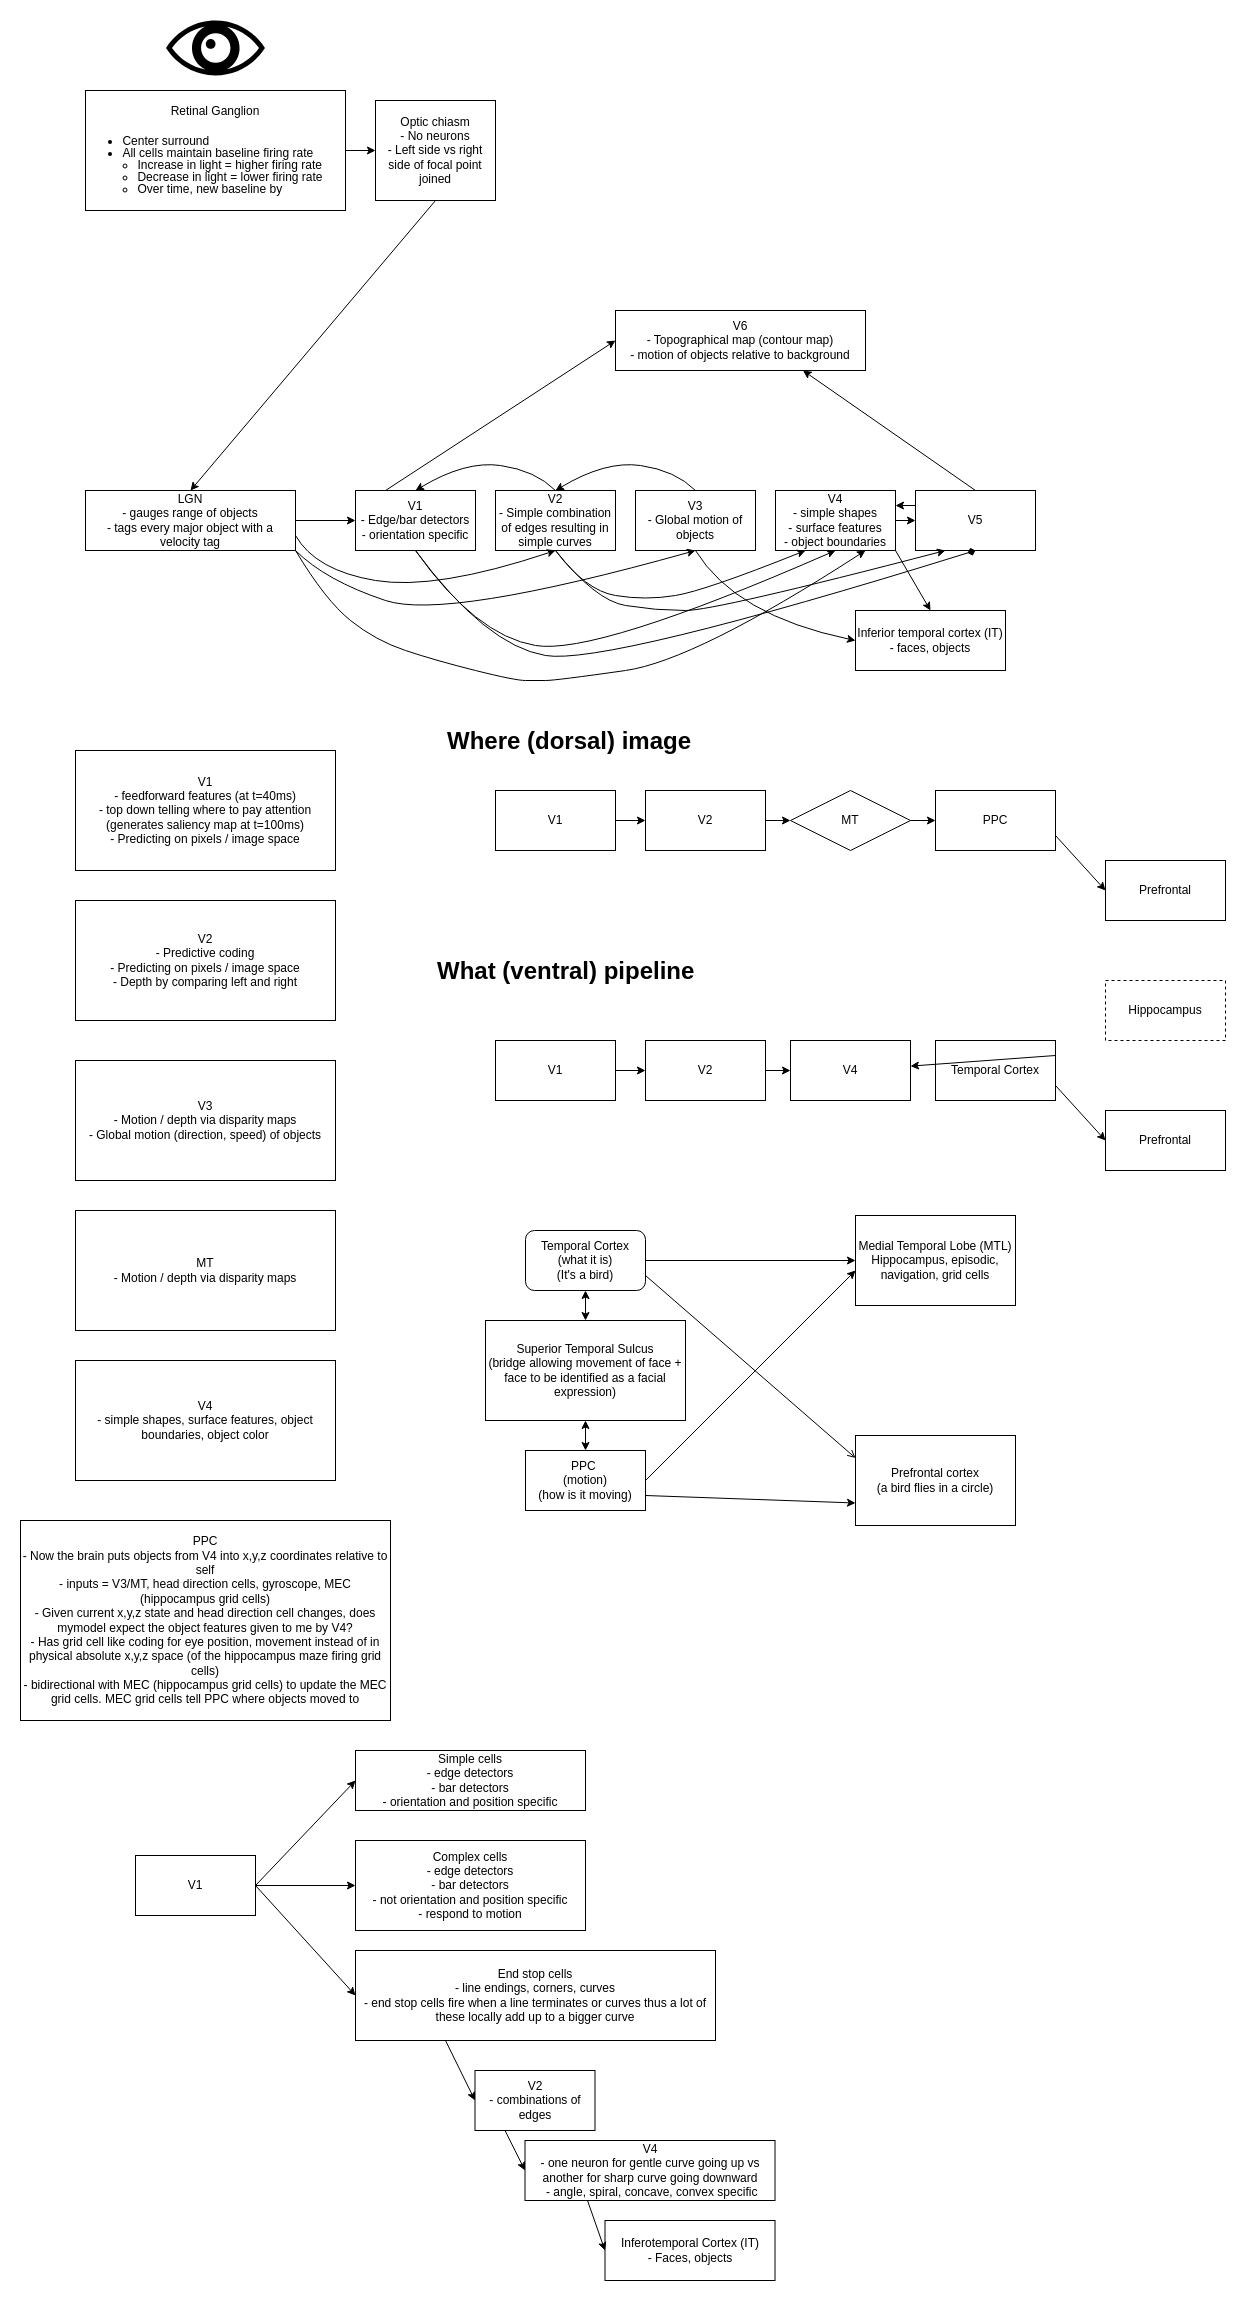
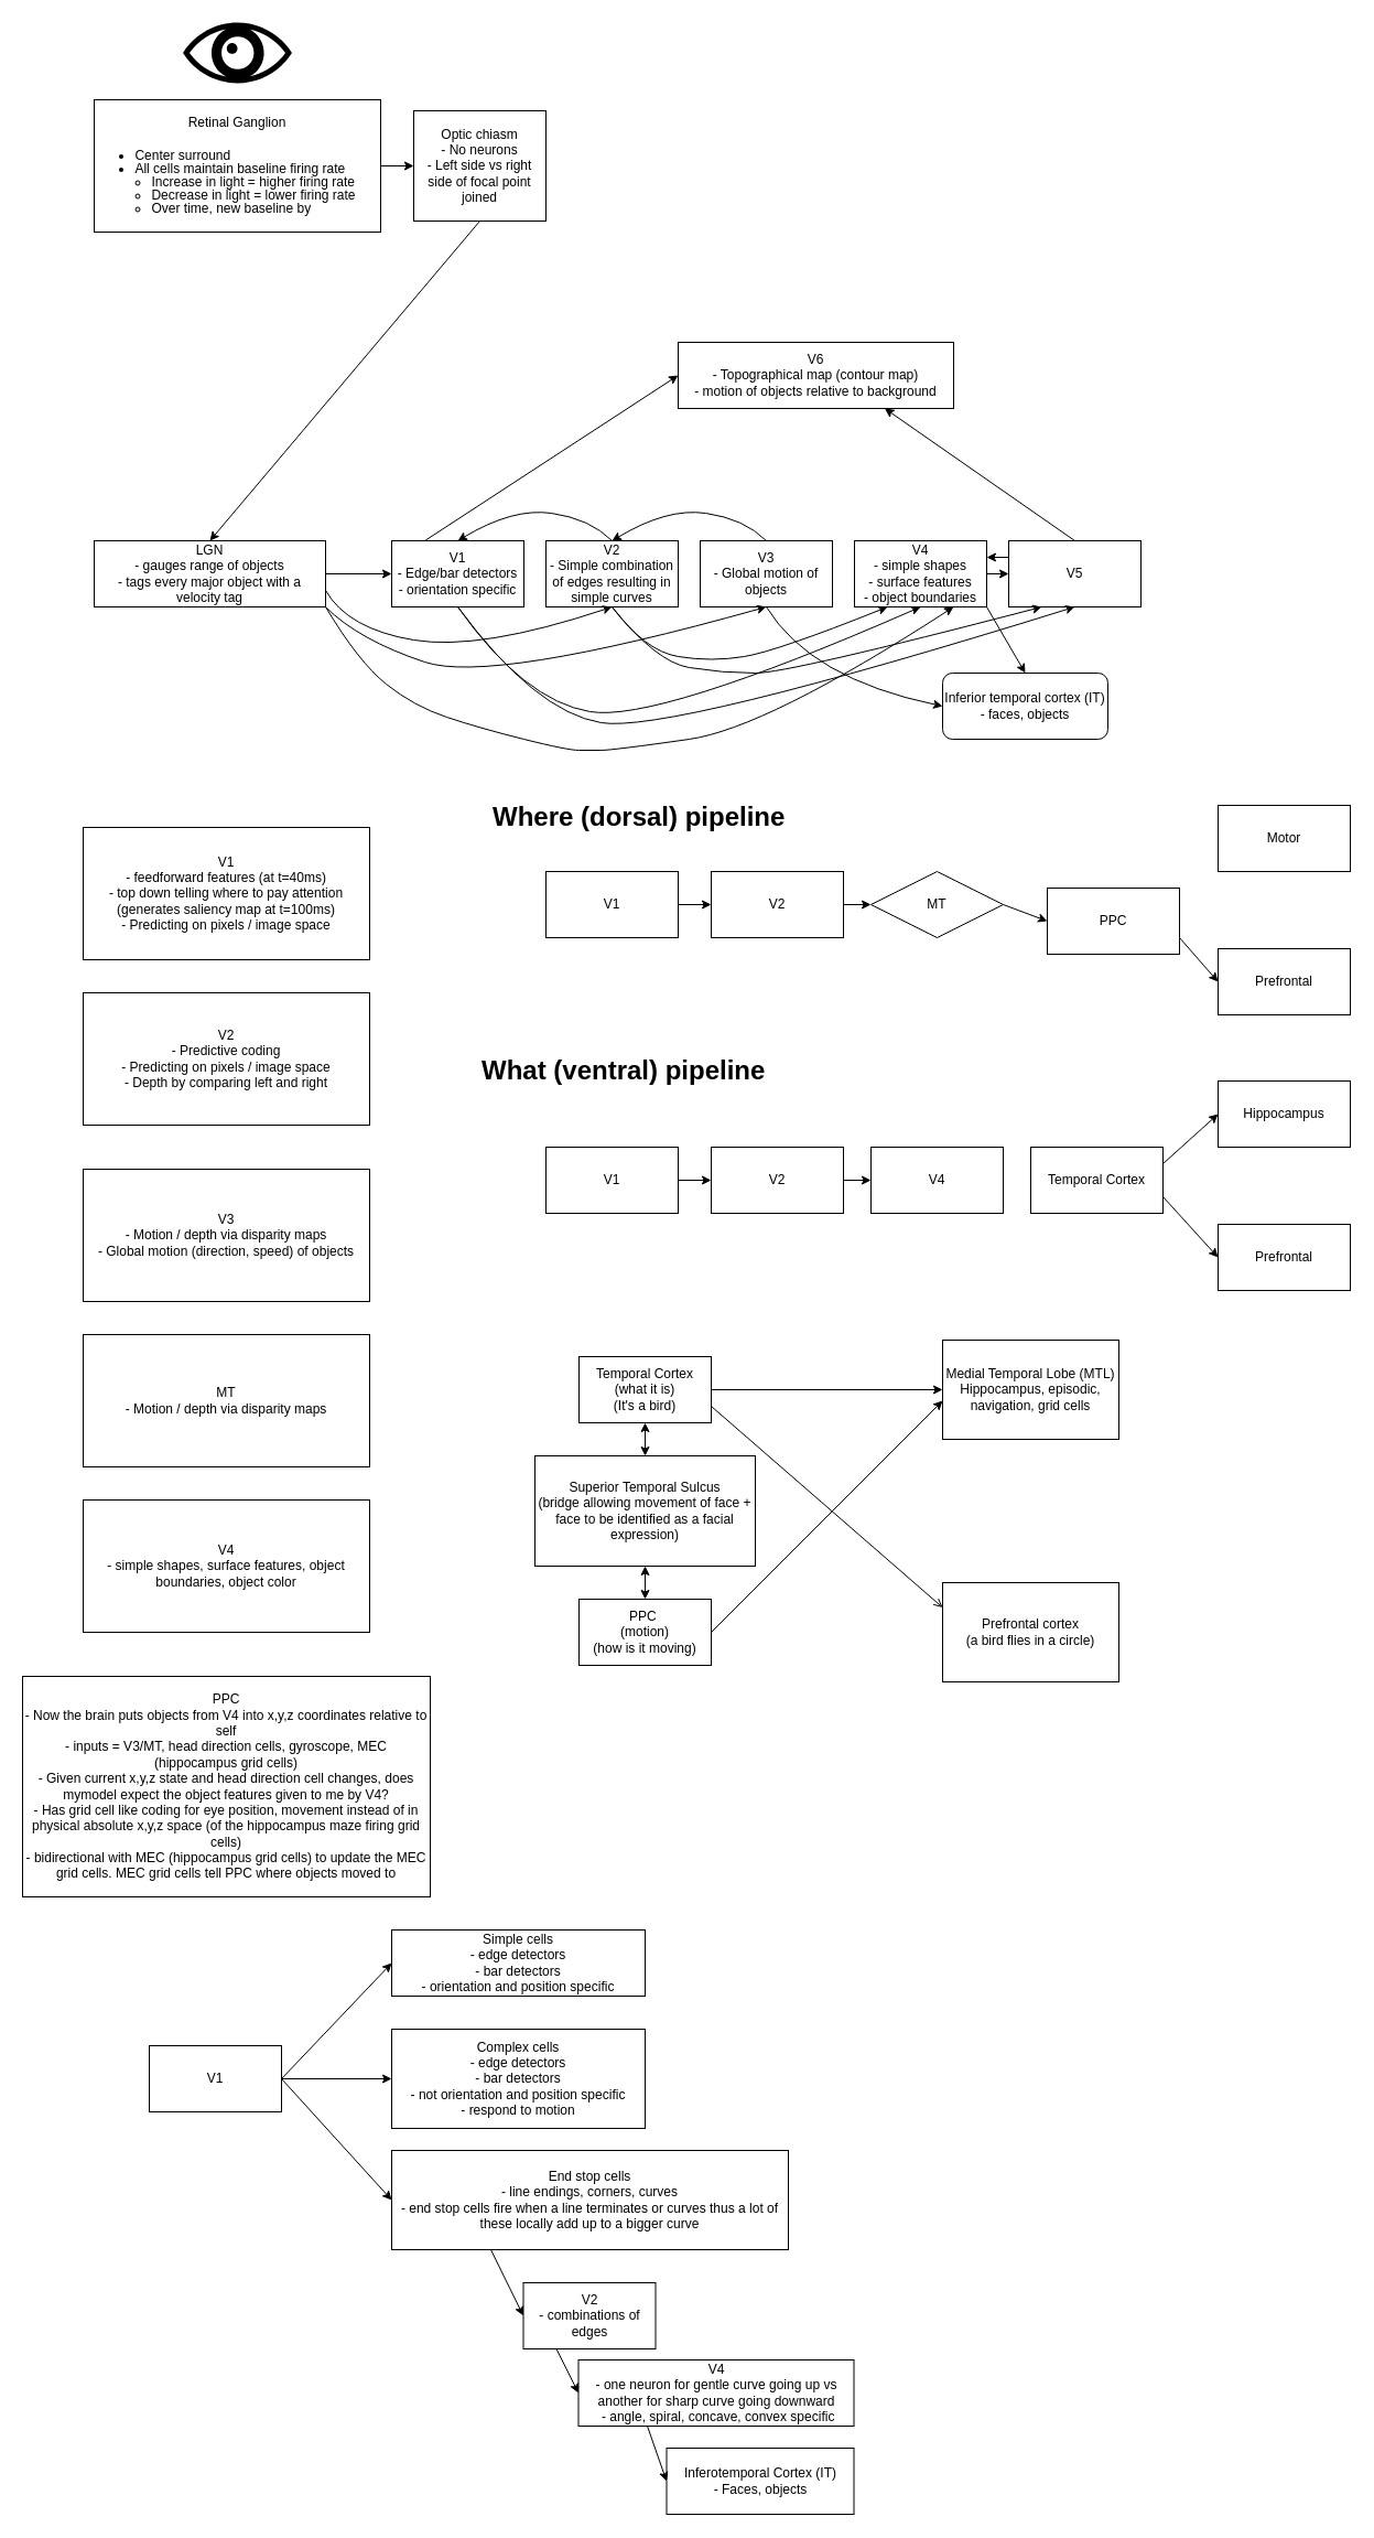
- <mxCell id="81" value="" style="curved=1;endArrow=diamond;html=1;rounded=0;exitX=0.5;exitY=1;exitDx=0;exitDy=0;entryX=0.5;entryY=1;entryDx=0;entryDy=0;" edge="1" parent="1" source="57" target="69"><mxGeometry width="50" height="50" relative="1" as="geometry"><mxPoint x="425" y="560" as="sourcePoint" /><mxPoint x="845" y="560" as="targetPoint" /><Array as="points"><mxPoint x="485" y="645" /><mxPoint x="605" y="665" /></Array></mxGeometry></mxCell>
+ <mxCell id="81" value="" style="curved=1;endArrow=classic;html=1;rounded=0;exitX=0.5;exitY=1;exitDx=0;exitDy=0;entryX=0.5;entryY=1;entryDx=0;entryDy=0;" edge="1" parent="1" source="57" target="69"><mxGeometry width="50" height="50" relative="1" as="geometry"><mxPoint x="425" y="560" as="sourcePoint" /><mxPoint x="845" y="560" as="targetPoint" /><Array as="points"><mxPoint x="485" y="645" /><mxPoint x="605" y="665" /></Array></mxGeometry></mxCell>
- <mxCell id="71" value="Inferior temporal cortex (IT)&lt;div&gt;- faces, objects&lt;/div&gt;" style="rounded=0;whiteSpace=wrap;html=1;" vertex="1" parent="1"><mxGeometry x="855" y="610" width="150" height="60" as="geometry" /></mxCell>
+ <mxCell id="71" value="Inferior temporal cortex (IT)&lt;div&gt;- faces, objects&lt;/div&gt;" style="whiteSpace=wrap;html=1;rounded=1;" vertex="1" parent="1"><mxGeometry x="855" y="610" width="150" height="60" as="geometry" /></mxCell>
- <mxCell id="14" value="&lt;h1 style=&quot;margin-top: 0px;&quot;&gt;Where (dorsal) image&lt;/h1&gt;" style="text;html=1;whiteSpace=wrap;overflow=hidden;rounded=0;" parent="1" vertex="1"><mxGeometry x="445" y="720" width="290" height="50" as="geometry" /></mxCell>
+ <mxCell id="14" value="&lt;h1 style=&quot;margin-top: 0px;&quot;&gt;Where (dorsal) pipeline&lt;/h1&gt;" style="text;html=1;whiteSpace=wrap;overflow=hidden;rounded=0;" parent="1" vertex="1"><mxGeometry x="445" y="720" width="290" height="50" as="geometry" /></mxCell>
+ <mxCell id="11" value="Motor" style="rounded=0;whiteSpace=wrap;html=1;" parent="1" vertex="1"><mxGeometry x="1105" y="730" width="120" height="60" as="geometry" /></mxCell>
- <mxCell id="9" value="PPC" style="rounded=0;whiteSpace=wrap;html=1;" parent="1" vertex="1"><mxGeometry x="935" y="790" width="120" height="60" as="geometry" /></mxCell>
+ <mxCell id="9" value="PPC" style="rounded=0;whiteSpace=wrap;html=1;" parent="1" vertex="1"><mxGeometry x="950" y="805" width="120" height="60" as="geometry" /></mxCell>
- <mxCell id="21" value="Hippocampus" style="rounded=0;whiteSpace=wrap;html=1;dashed=1;" parent="1" vertex="1"><mxGeometry x="1105" y="980" width="120" height="60" as="geometry" /></mxCell>
+ <mxCell id="21" value="Hippocampus" style="rounded=0;whiteSpace=wrap;html=1;" parent="1" vertex="1"><mxGeometry x="1105" y="980" width="120" height="60" as="geometry" /></mxCell>
- <mxCell id="23" value="" style="endArrow=classic;html=1;rounded=0;exitX=1;exitY=0.25;exitDx=0;exitDy=0;" parent="1" source="20" target="19" edge="1"><mxGeometry width="50" height="50" relative="1" as="geometry"><mxPoint x="1015" y="1230" as="sourcePoint" /><mxPoint x="1065" y="1180" as="targetPoint" /></mxGeometry></mxCell>
+ <mxCell id="23" value="" style="endArrow=classic;html=1;rounded=0;exitX=1;exitY=0.25;exitDx=0;exitDy=0;entryX=0;entryY=0.5;entryDx=0;entryDy=0;" parent="1" source="20" target="21" edge="1"><mxGeometry width="50" height="50" relative="1" as="geometry"><mxPoint x="1015" y="1230" as="sourcePoint" /><mxPoint x="1065" y="1180" as="targetPoint" /></mxGeometry></mxCell>
- <mxCell id="26" value="Temporal Cortex&lt;div&gt;(what it is)&lt;br&gt;&lt;div&gt;(It's a bird)&lt;/div&gt;&lt;/div&gt;" style="whiteSpace=wrap;html=1;rounded=1;" parent="1" vertex="1"><mxGeometry x="525" y="1230" width="120" height="60" as="geometry" /></mxCell>
+ <mxCell id="26" value="Temporal Cortex&lt;div&gt;(what it is)&lt;br&gt;&lt;div&gt;(It's a bird)&lt;/div&gt;&lt;/div&gt;" style="rounded=0;whiteSpace=wrap;html=1;" parent="1" vertex="1"><mxGeometry x="525" y="1230" width="120" height="60" as="geometry" /></mxCell>
- <mxCell id="35" value="" style="endArrow=classic;html=1;rounded=0;exitX=1;exitY=0.75;exitDx=0;exitDy=0;entryX=0;entryY=0.75;entryDx=0;entryDy=0;" parent="1" source="28" target="33" edge="1"><mxGeometry width="50" height="50" relative="1" as="geometry"><mxPoint x="1015" y="1220" as="sourcePoint" /><mxPoint x="1065" y="1170" as="targetPoint" /></mxGeometry></mxCell>
